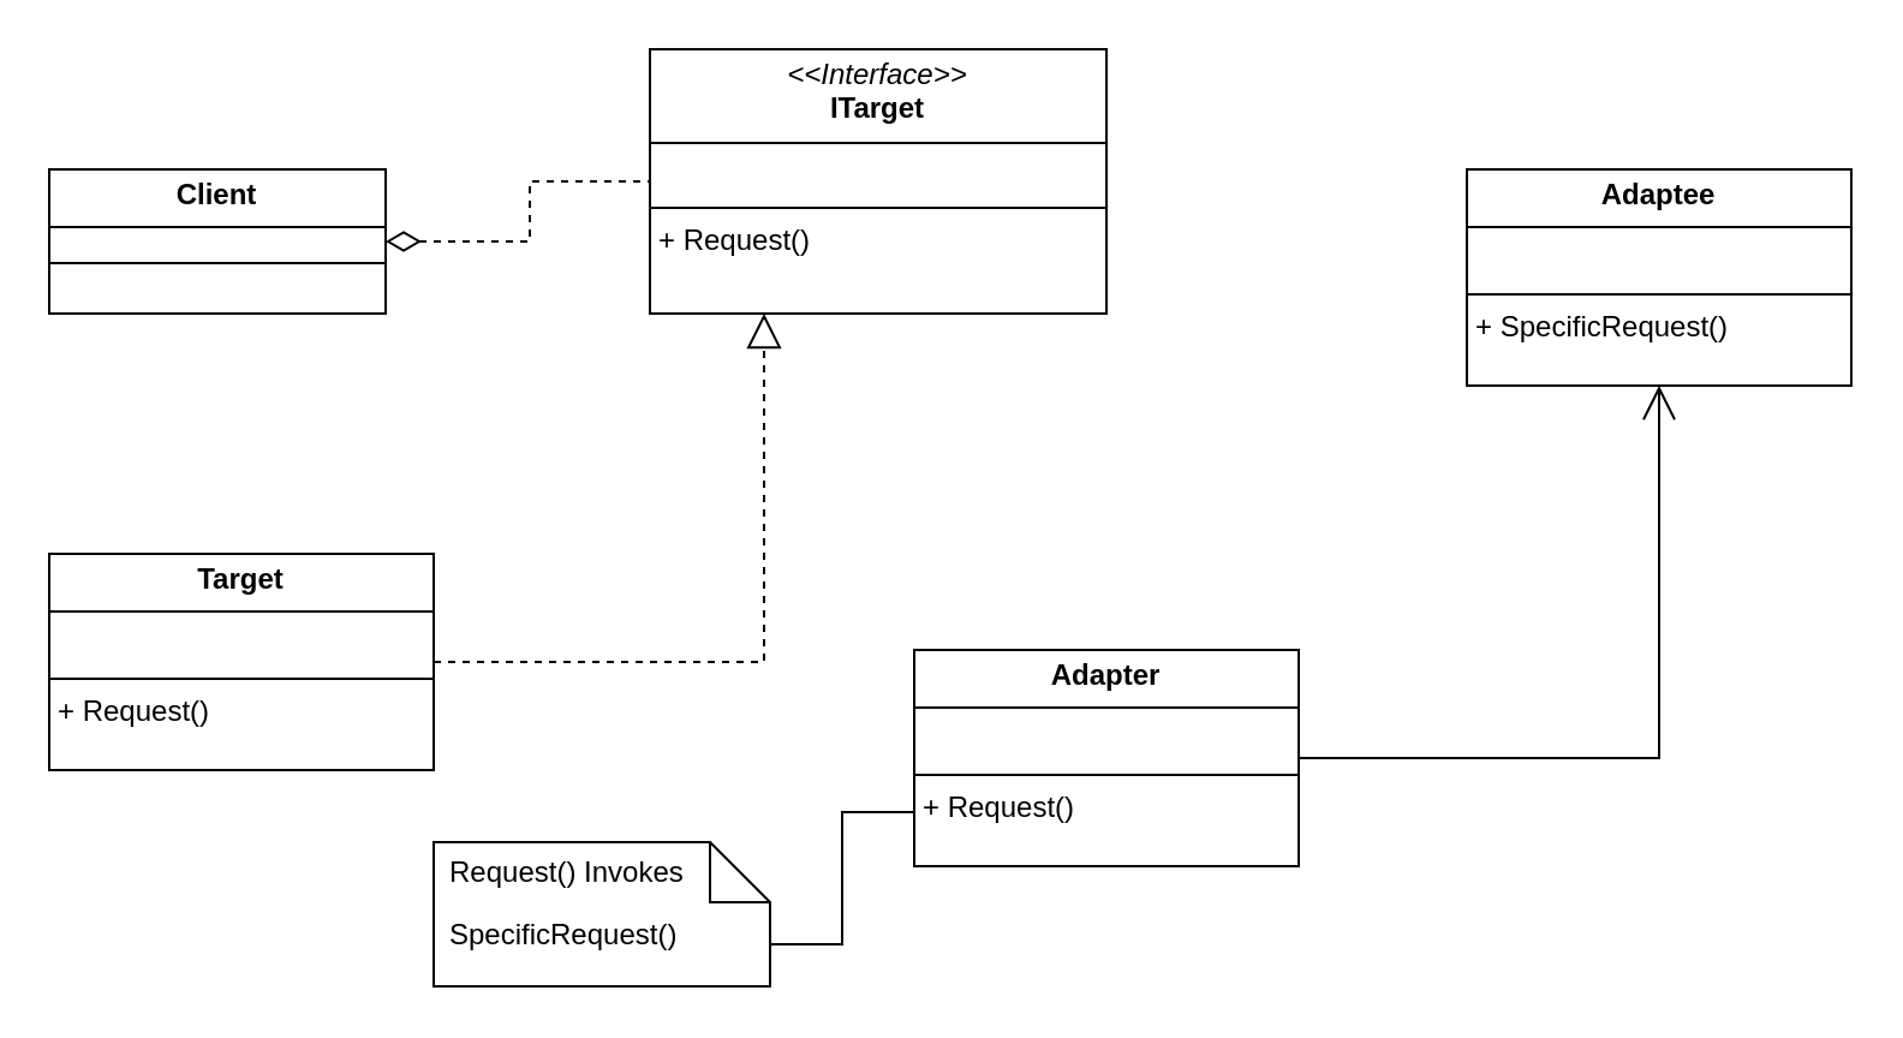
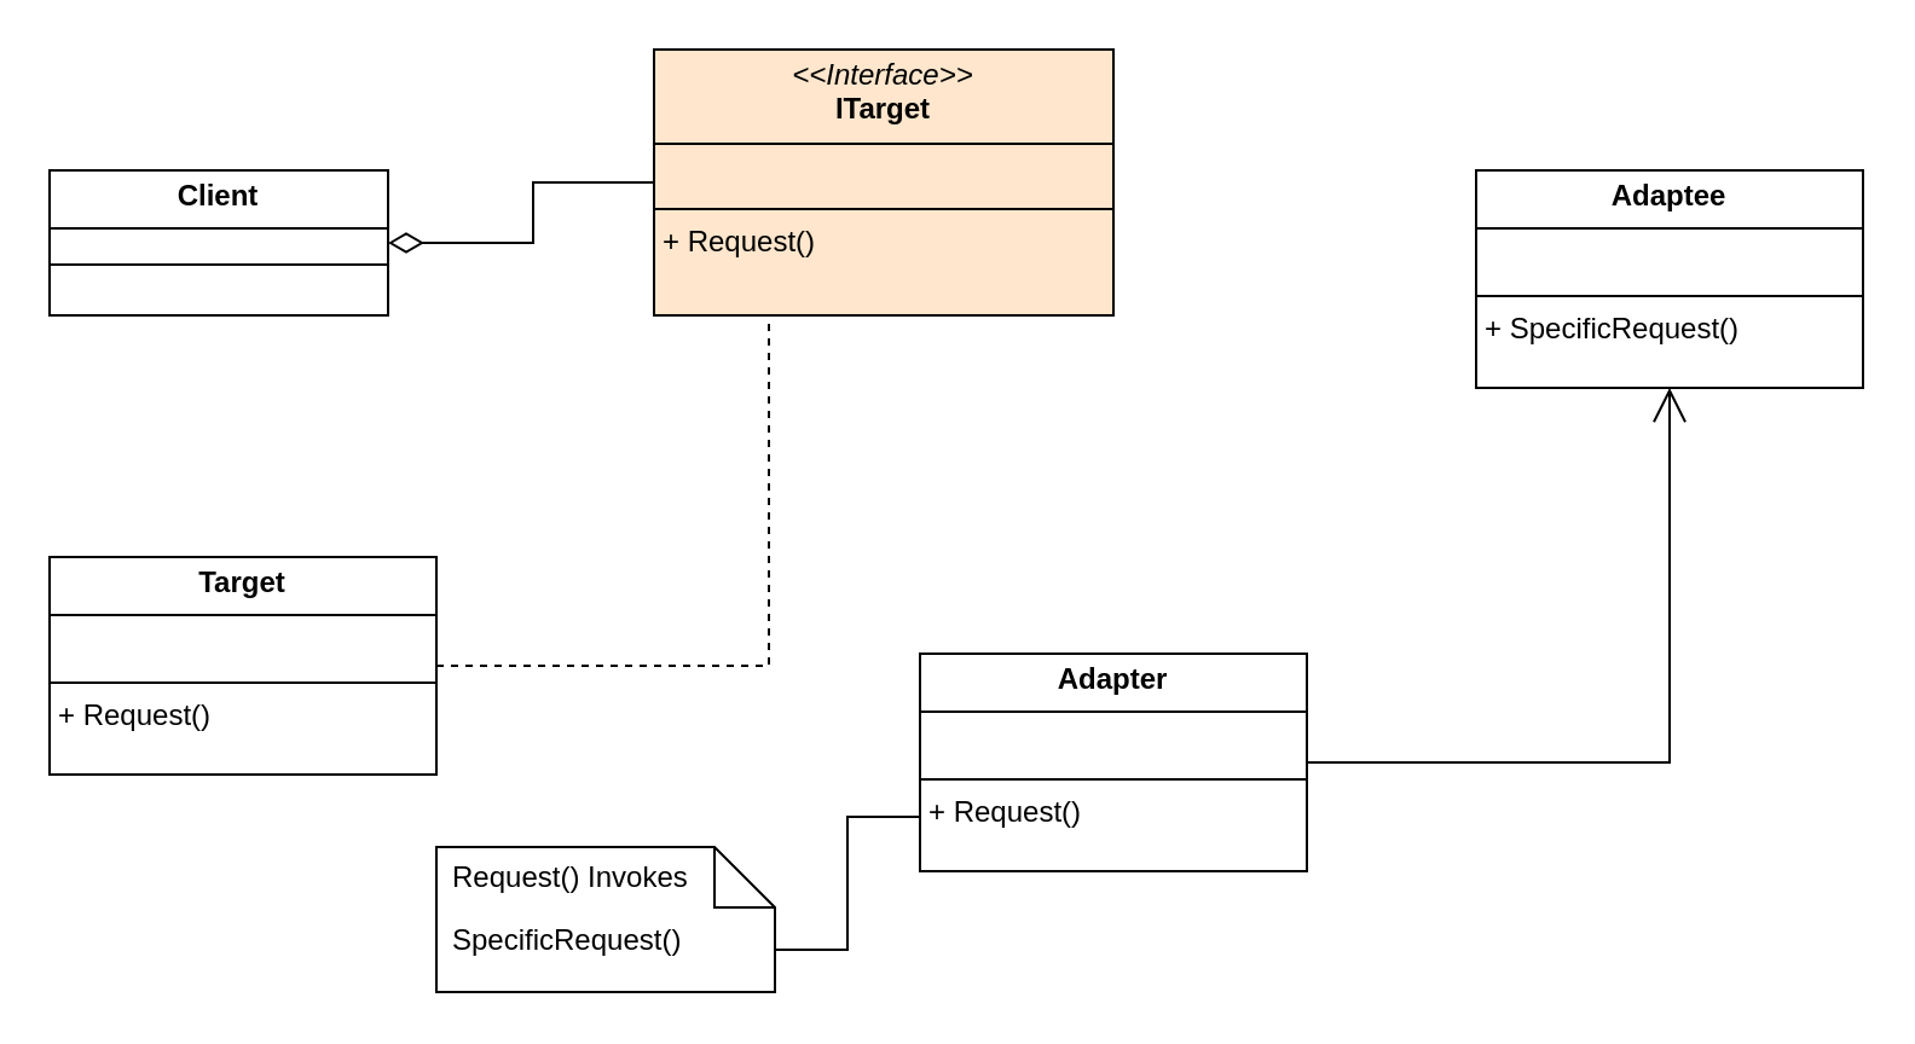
- <mxCell id="4" value="&lt;p style=&quot;margin:0px;margin-top:4px;text-align:center;&quot;&gt;&lt;i&gt;&amp;lt;&amp;lt;Interface&amp;gt;&amp;gt;&lt;/i&gt;&lt;br&gt;&lt;b&gt;ITarget&lt;/b&gt;&lt;/p&gt;&lt;hr size=&quot;1&quot; style=&quot;border-style:solid;&quot;&gt;&lt;p style=&quot;margin:0px;margin-left:4px;&quot;&gt;&lt;br&gt;&lt;/p&gt;&lt;hr size=&quot;1&quot; style=&quot;border-style:solid;&quot;&gt;&lt;p style=&quot;margin:0px;margin-left:4px;&quot;&gt;+ Request()&lt;br&gt;&lt;/p&gt;" style="verticalAlign=top;align=left;overflow=fill;html=1;whiteSpace=wrap;" parent="1" vertex="1"><mxGeometry x="270" y="20" width="190" height="110" as="geometry" /></mxCell>
+ <mxCell id="4" value="&lt;p style=&quot;margin:0px;margin-top:4px;text-align:center;&quot;&gt;&lt;i&gt;&amp;lt;&amp;lt;Interface&amp;gt;&amp;gt;&lt;/i&gt;&lt;br&gt;&lt;b&gt;ITarget&lt;/b&gt;&lt;/p&gt;&lt;hr size=&quot;1&quot; style=&quot;border-style:solid;&quot;&gt;&lt;p style=&quot;margin:0px;margin-left:4px;&quot;&gt;&lt;br&gt;&lt;/p&gt;&lt;hr size=&quot;1&quot; style=&quot;border-style:solid;&quot;&gt;&lt;p style=&quot;margin:0px;margin-left:4px;&quot;&gt;+ Request()&lt;br&gt;&lt;/p&gt;" style="verticalAlign=top;align=left;overflow=fill;html=1;whiteSpace=wrap;fillColor=#ffe6cc;" parent="1" vertex="1"><mxGeometry x="270" y="20" width="190" height="110" as="geometry" /></mxCell>
- <mxCell id="2" style="edgeStyle=orthogonalEdgeStyle;rounded=0;orthogonalLoop=1;jettySize=auto;html=1;exitX=1;exitY=0.5;exitDx=0;exitDy=0;endArrow=none;endFill=0;startArrow=diamondThin;startFill=0;startSize=12;dashed=1;" edge="1" parent="1" source="3" target="4"><mxGeometry relative="1" as="geometry" /></mxCell>
+ <mxCell id="2" style="edgeStyle=orthogonalEdgeStyle;rounded=0;orthogonalLoop=1;jettySize=auto;html=1;exitX=1;exitY=0.5;exitDx=0;exitDy=0;endArrow=none;endFill=0;startArrow=diamondThin;startFill=0;startSize=12;" edge="1" parent="1" source="3" target="4"><mxGeometry relative="1" as="geometry" /></mxCell>
- <mxCell id="5" style="edgeStyle=orthogonalEdgeStyle;rounded=0;orthogonalLoop=1;jettySize=auto;html=1;entryX=0.25;entryY=1;entryDx=0;entryDy=0;endArrow=block;endFill=0;endSize=12;dashed=1;" edge="1" parent="1" source="6" target="4"><mxGeometry relative="1" as="geometry" /></mxCell>
+ <mxCell id="5" style="edgeStyle=orthogonalEdgeStyle;rounded=0;orthogonalLoop=1;jettySize=auto;html=1;entryX=0.25;entryY=1;entryDx=0;entryDy=0;endArrow=none;endFill=0;endSize=12;dashed=1;" edge="1" parent="1" source="6" target="4"><mxGeometry relative="1" as="geometry" /></mxCell>
